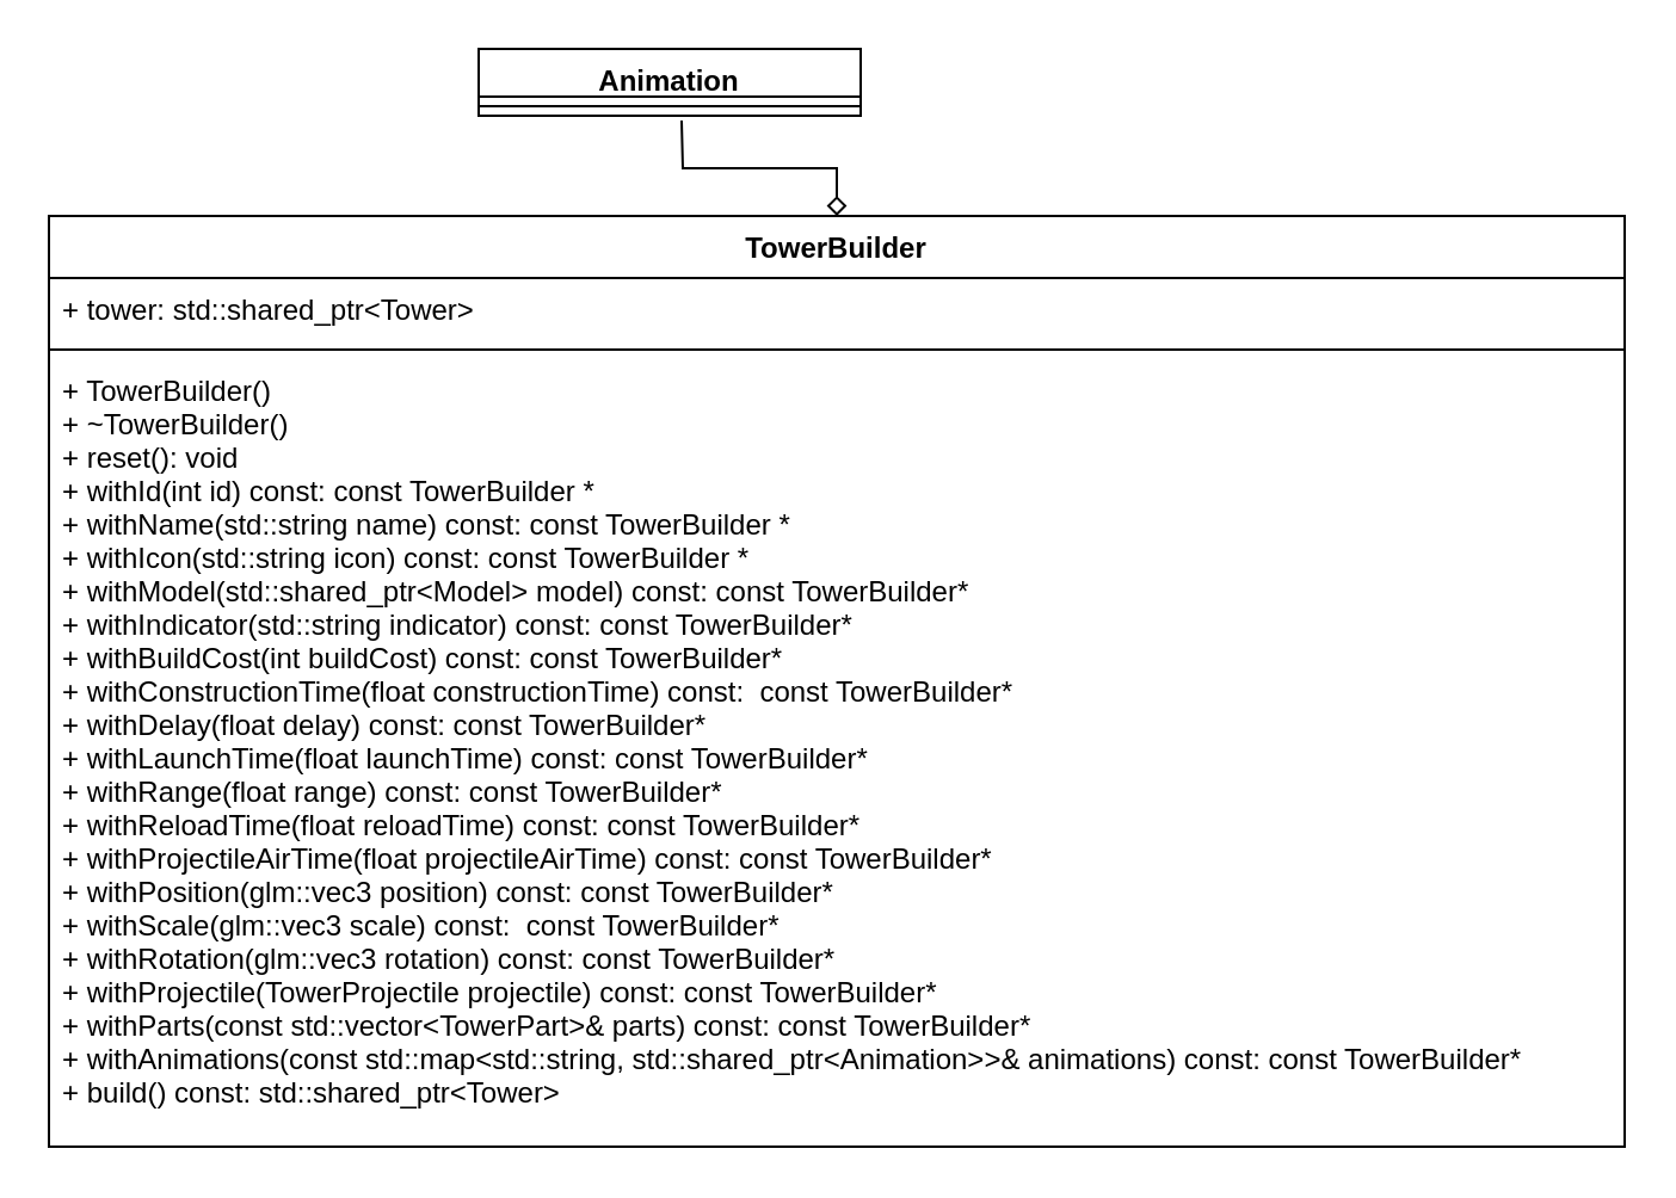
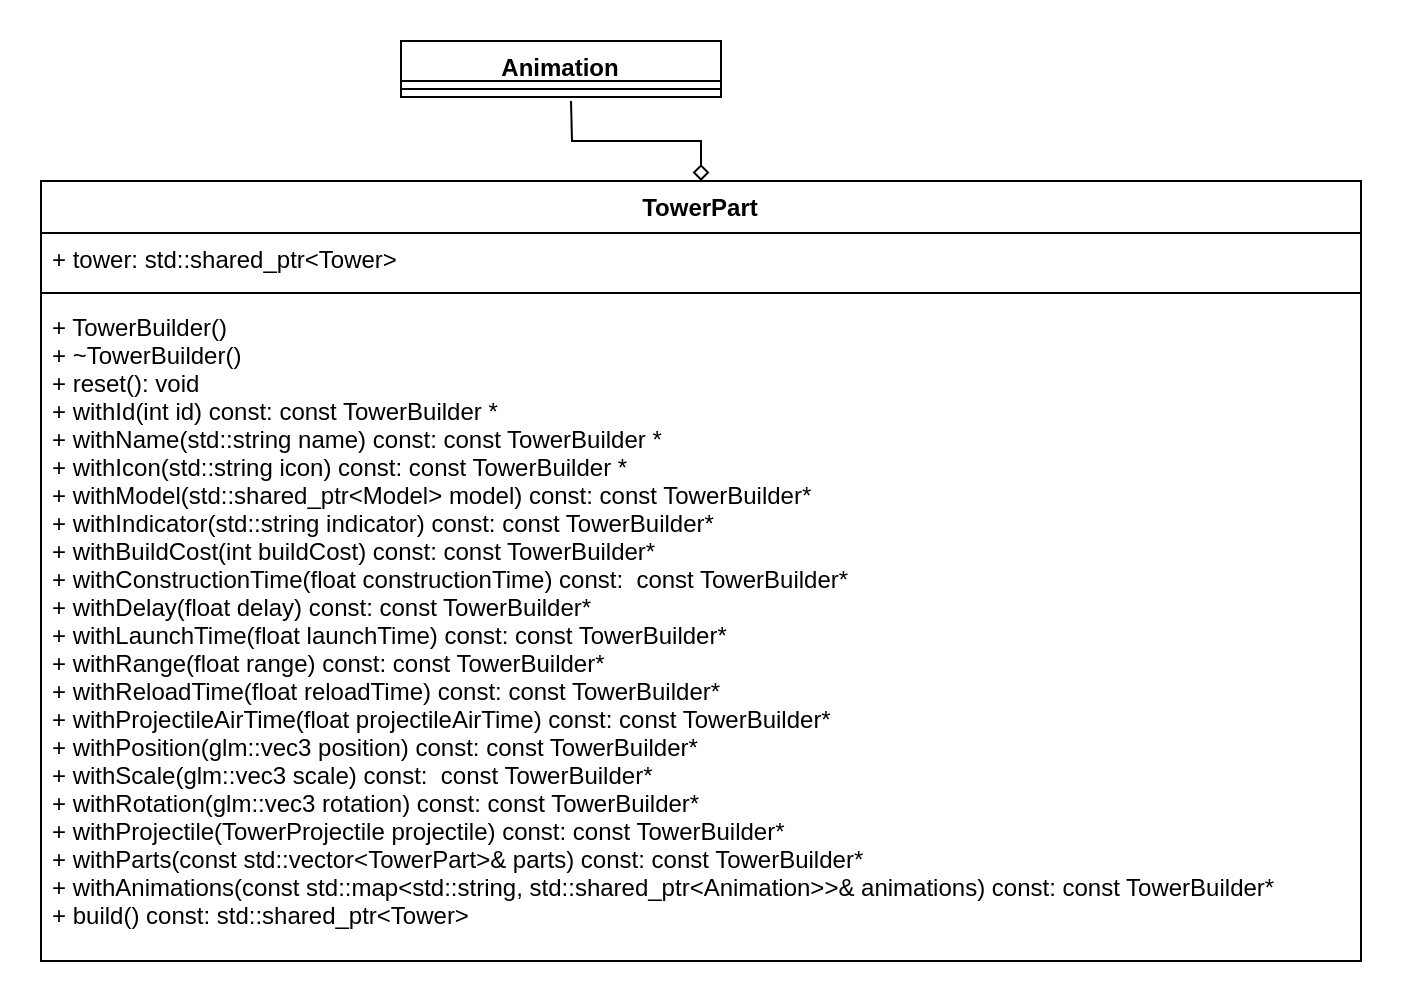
- <mxCell id="3" value="TowerBuilder" style="swimlane;fontStyle=1;align=center;verticalAlign=top;childLayout=stackLayout;horizontal=1;startSize=26;horizontalStack=0;resizeParent=1;resizeParentMax=0;resizeLast=0;collapsible=1;marginBottom=0;" parent="1" vertex="1"><mxGeometry x="20" y="90" width="660" height="390" as="geometry" /></mxCell>
+ <mxCell id="3" value="TowerPart" style="swimlane;fontStyle=1;align=center;verticalAlign=top;childLayout=stackLayout;horizontal=1;startSize=26;horizontalStack=0;resizeParent=1;resizeParentMax=0;resizeLast=0;collapsible=1;marginBottom=0;" parent="1" vertex="1"><mxGeometry x="20" y="90" width="660" height="390" as="geometry" /></mxCell>
